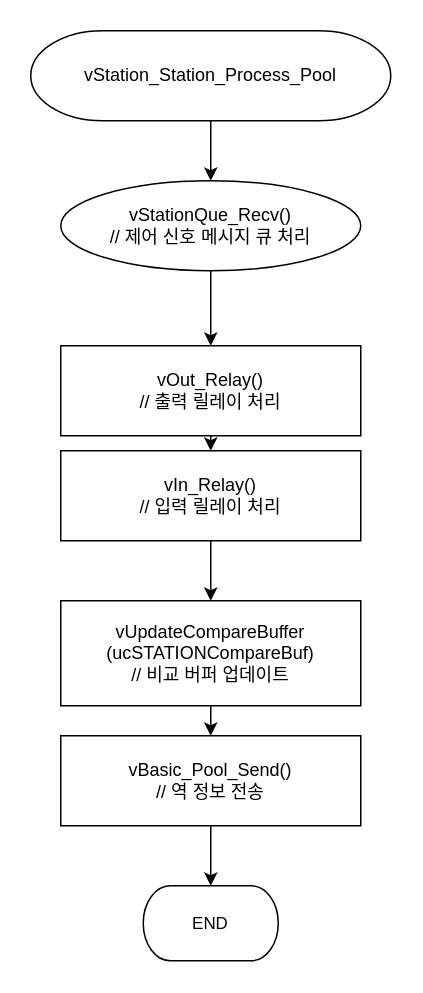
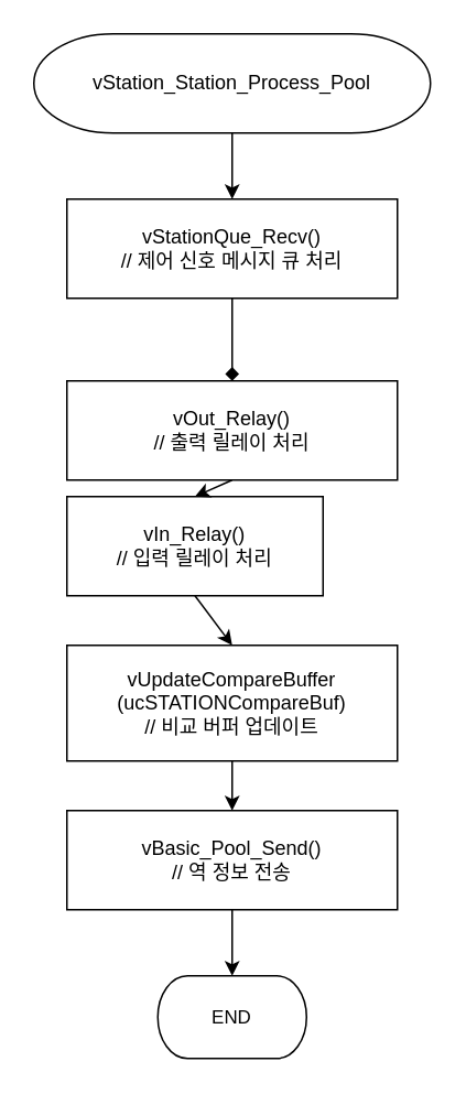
- <mxCell id="2" value="vStationQue_Recv()&#10;// 제어 신호 메시지 큐 처리" style="ellipse;whiteSpace=wrap;html=1;strokeWidth=1;fontStyle=0;fillColor=none;strokeColor=#000000;" vertex="1" parent="1"><mxGeometry x="40" y="120" width="200" height="60" as="geometry" /></mxCell>
+ <mxCell id="2" value="vStationQue_Recv()&#10;// 제어 신호 메시지 큐 처리" style="rounded=0;whiteSpace=wrap;html=1;strokeWidth=1;fontStyle=0;fillColor=none;strokeColor=#000000;" vertex="1" parent="1"><mxGeometry x="40" y="120" width="200" height="60" as="geometry" /></mxCell>
- <mxCell id="8" value="" style="endArrow=classic;html=1;rounded=0;exitX=0.5;exitY=1;exitDx=0;exitDy=0;entryX=0.5;entryY=0;entryDx=0;entryDy=0;" edge="1" parent="1" source="2" target="3"><mxGeometry width="50" height="50" relative="1" as="geometry"><mxPoint x="140" y="180" as="sourcePoint" /><mxPoint x="140" y="210" as="targetPoint" /></mxGeometry></mxCell>
+ <mxCell id="8" value="" style="endArrow=diamond;html=1;rounded=0;exitX=0.5;exitY=1;exitDx=0;exitDy=0;entryX=0.5;entryY=0;entryDx=0;entryDy=0;" edge="1" parent="1" source="2" target="3"><mxGeometry width="50" height="50" relative="1" as="geometry"><mxPoint x="140" y="180" as="sourcePoint" /><mxPoint x="140" y="210" as="targetPoint" /></mxGeometry></mxCell>
- <mxCell id="4" value="vIn_Relay()&#10;// 입력 릴레이 처리" style="rounded=0;whiteSpace=wrap;html=1;strokeWidth=1;fontStyle=0;fillColor=none;strokeColor=#000000;" vertex="1" parent="1"><mxGeometry x="40" y="300" width="200" height="60" as="geometry" /></mxCell>
+ <mxCell id="4" value="vIn_Relay()&#10;// 입력 릴레이 처리" style="rounded=0;whiteSpace=wrap;html=1;strokeWidth=1;fontStyle=0;fillColor=none;strokeColor=#000000;" vertex="1" parent="1"><mxGeometry x="40" y="300" width="155" height="60" as="geometry" /></mxCell>
- <mxCell id="5" value="vUpdateCompareBuffer&#10;(ucSTATIONCompareBuf)&#10;// 비교 버퍼 업데이트" style="rounded=0;whiteSpace=wrap;html=1;strokeWidth=1;fontStyle=0;fillColor=none;strokeColor=#000000;" vertex="1" parent="1"><mxGeometry x="40" y="400" width="200" height="70" as="geometry" /></mxCell>
+ <mxCell id="5" value="vUpdateCompareBuffer&#10;(ucSTATIONCompareBuf)&#10;// 비교 버퍼 업데이트" style="rounded=0;whiteSpace=wrap;html=1;strokeWidth=1;fontStyle=0;fillColor=none;strokeColor=#000000;" vertex="1" parent="1"><mxGeometry x="40" y="390" width="200" height="70" as="geometry" /></mxCell>
